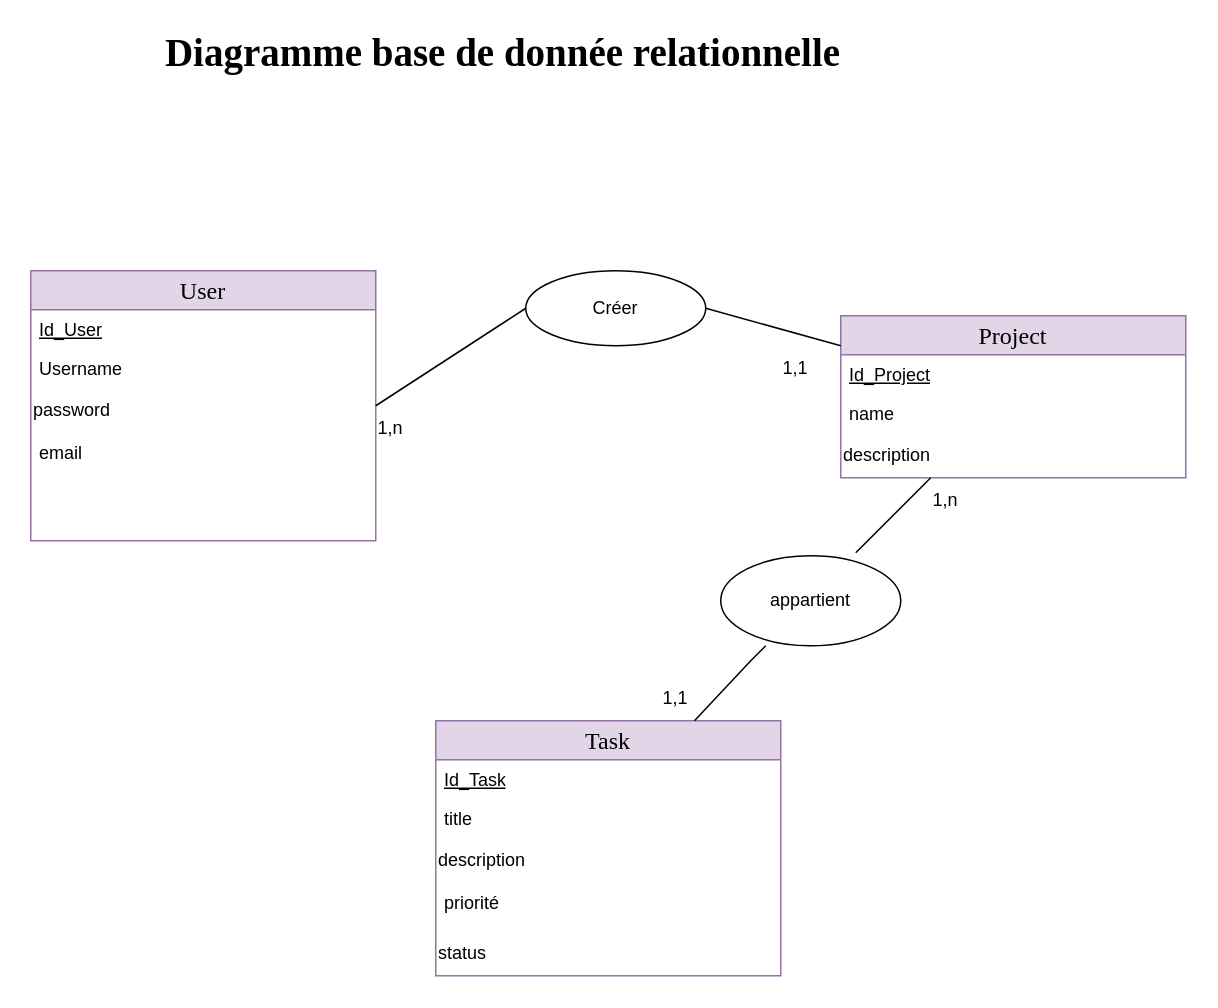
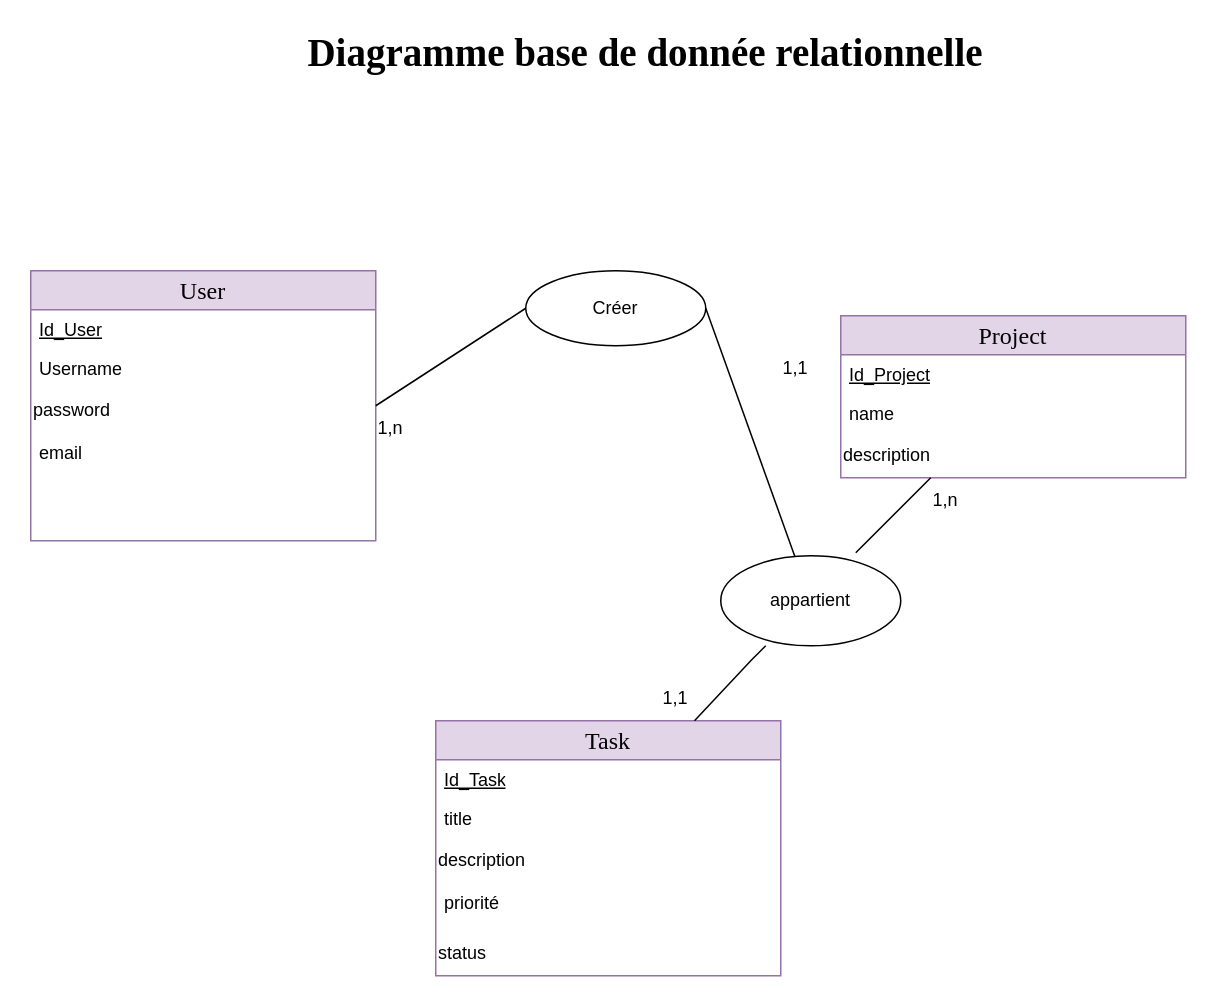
- <mxCell id="27" value="Diagramme base de donnée relationnelle" style="text;strokeColor=none;align=center;fillColor=none;html=1;verticalAlign=middle;whiteSpace=wrap;rounded=0;fontSize=26;fontStyle=1;fontFamily=Comic Sans MS;" vertex="1" parent="1"><mxGeometry x="65" y="20" width="540" height="30" as="geometry" /></mxCell>
+ <mxCell id="27" value="Diagramme base de donnée relationnelle" style="text;strokeColor=none;align=center;fillColor=none;html=1;verticalAlign=middle;whiteSpace=wrap;rounded=0;fontSize=26;fontStyle=1;fontFamily=Comic Sans MS;" vertex="1" parent="1"><mxGeometry x="160" y="20" width="540" height="30" as="geometry" /></mxCell>
- <mxCell id="19" value="" style="endArrow=none;html=1;rounded=0;exitX=1;exitY=0.5;exitDx=0;exitDy=0;entryX=0;entryY=0.185;entryDx=0;entryDy=0;entryPerimeter=0;" edge="1" parent="1" source="17" target="7"><mxGeometry width="50" height="50" relative="1" as="geometry"><mxPoint x="480" y="380" as="sourcePoint" /><mxPoint x="530" y="330" as="targetPoint" /></mxGeometry></mxCell>
+ <mxCell id="19" value="" style="endArrow=none;html=1;rounded=0;exitX=1;exitY=0.5;exitDx=0;exitDy=0;" edge="1" parent="1" source="17" target="22"><mxGeometry width="50" height="50" relative="1" as="geometry"><mxPoint x="480" y="380" as="sourcePoint" /><mxPoint x="530" y="330" as="targetPoint" /></mxGeometry></mxCell>
